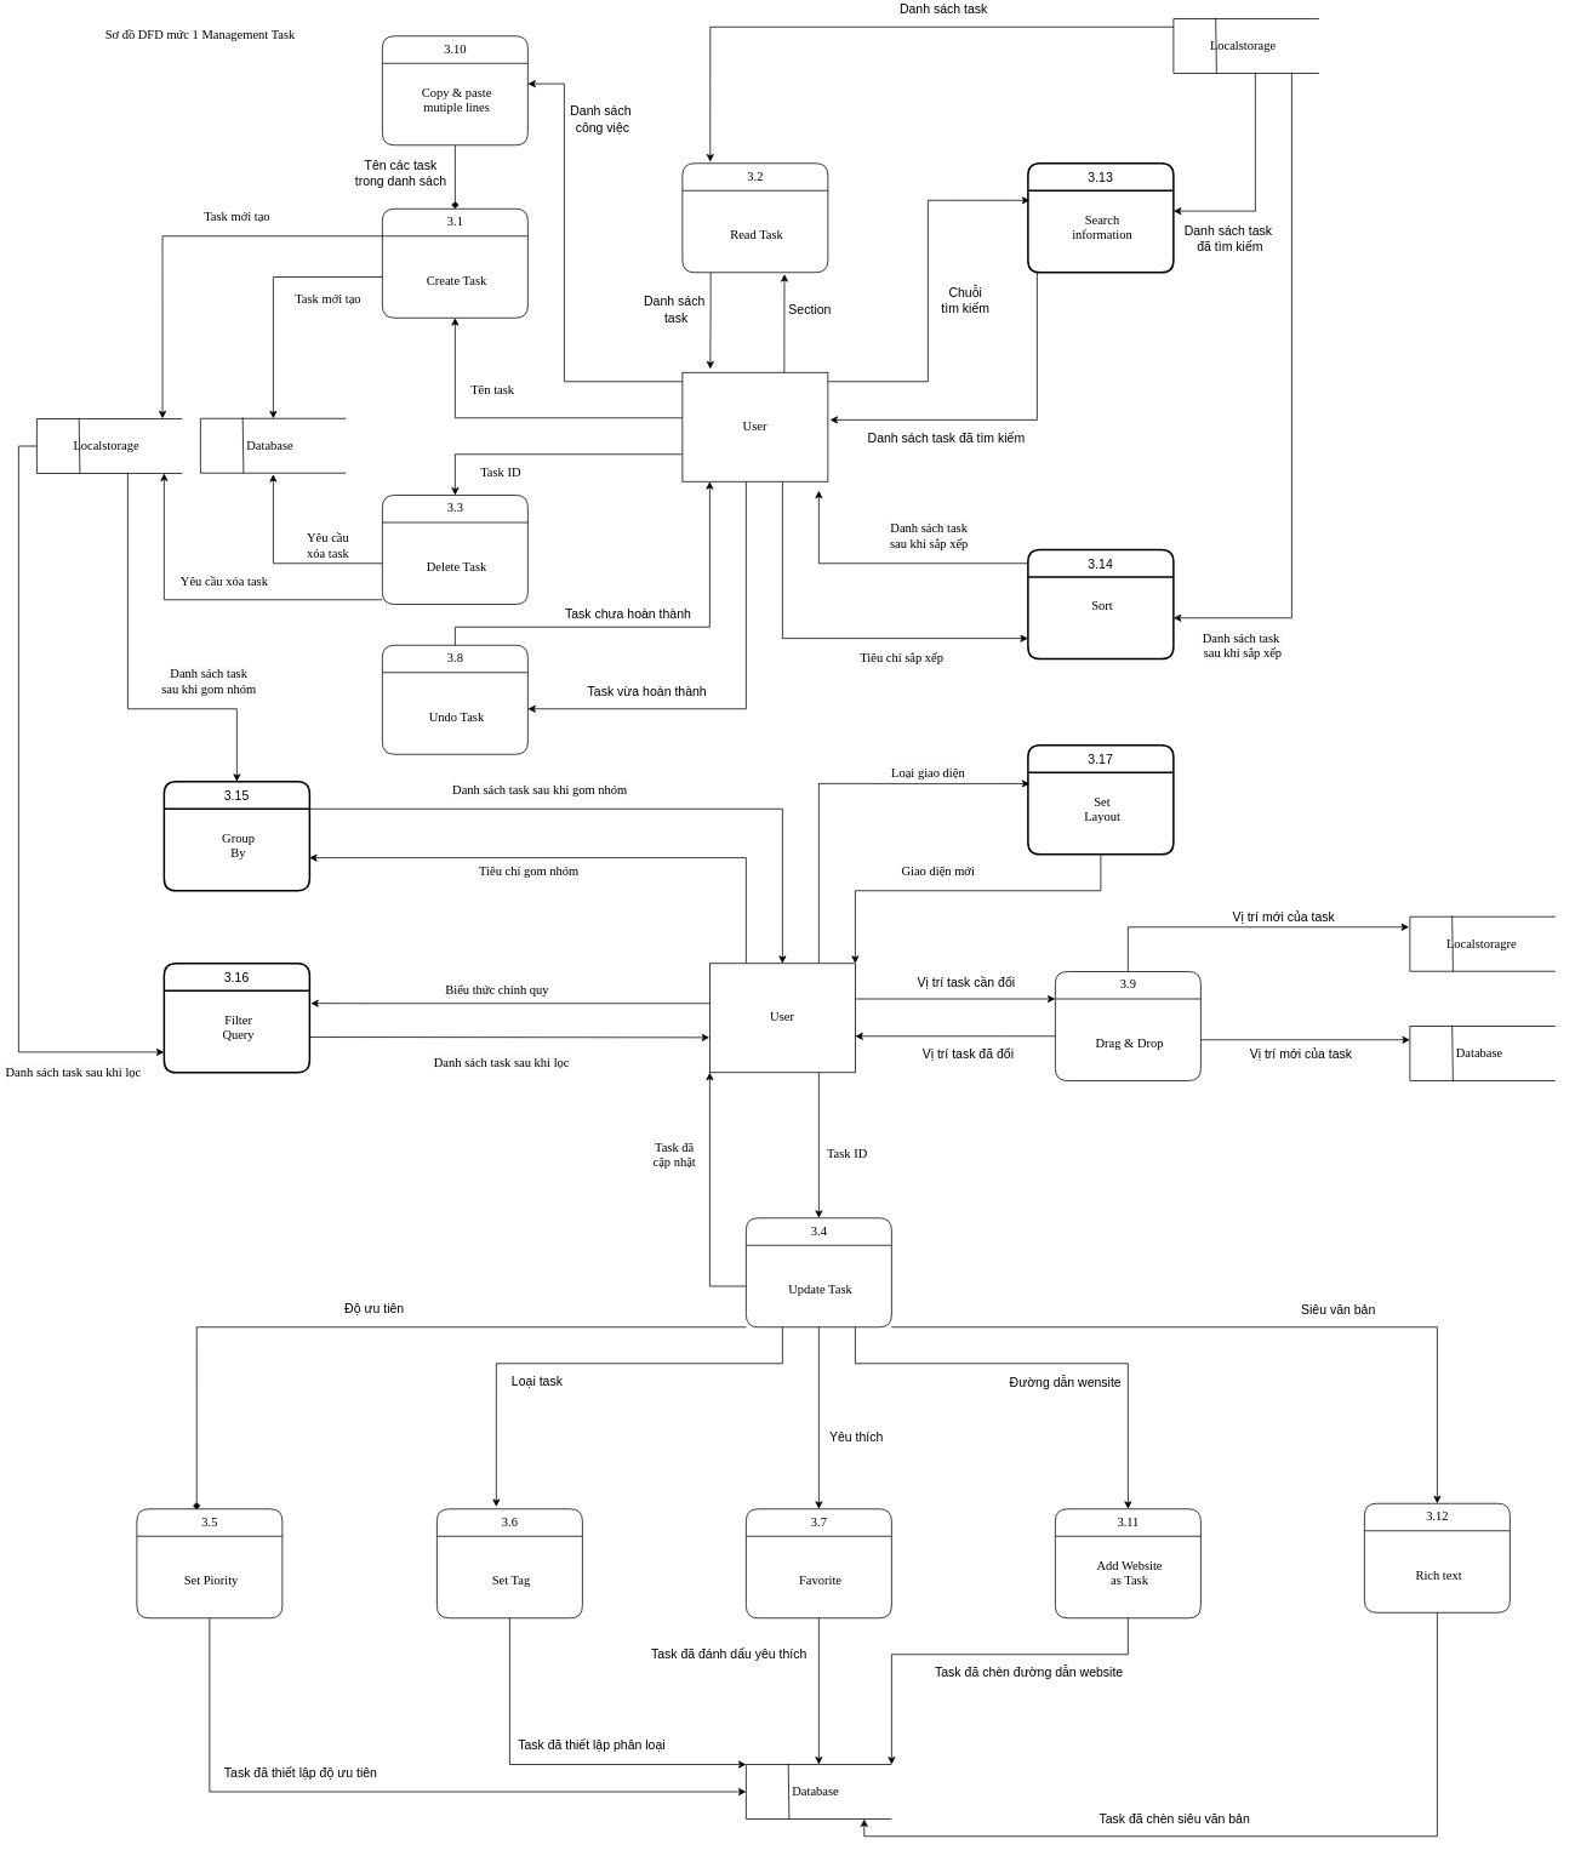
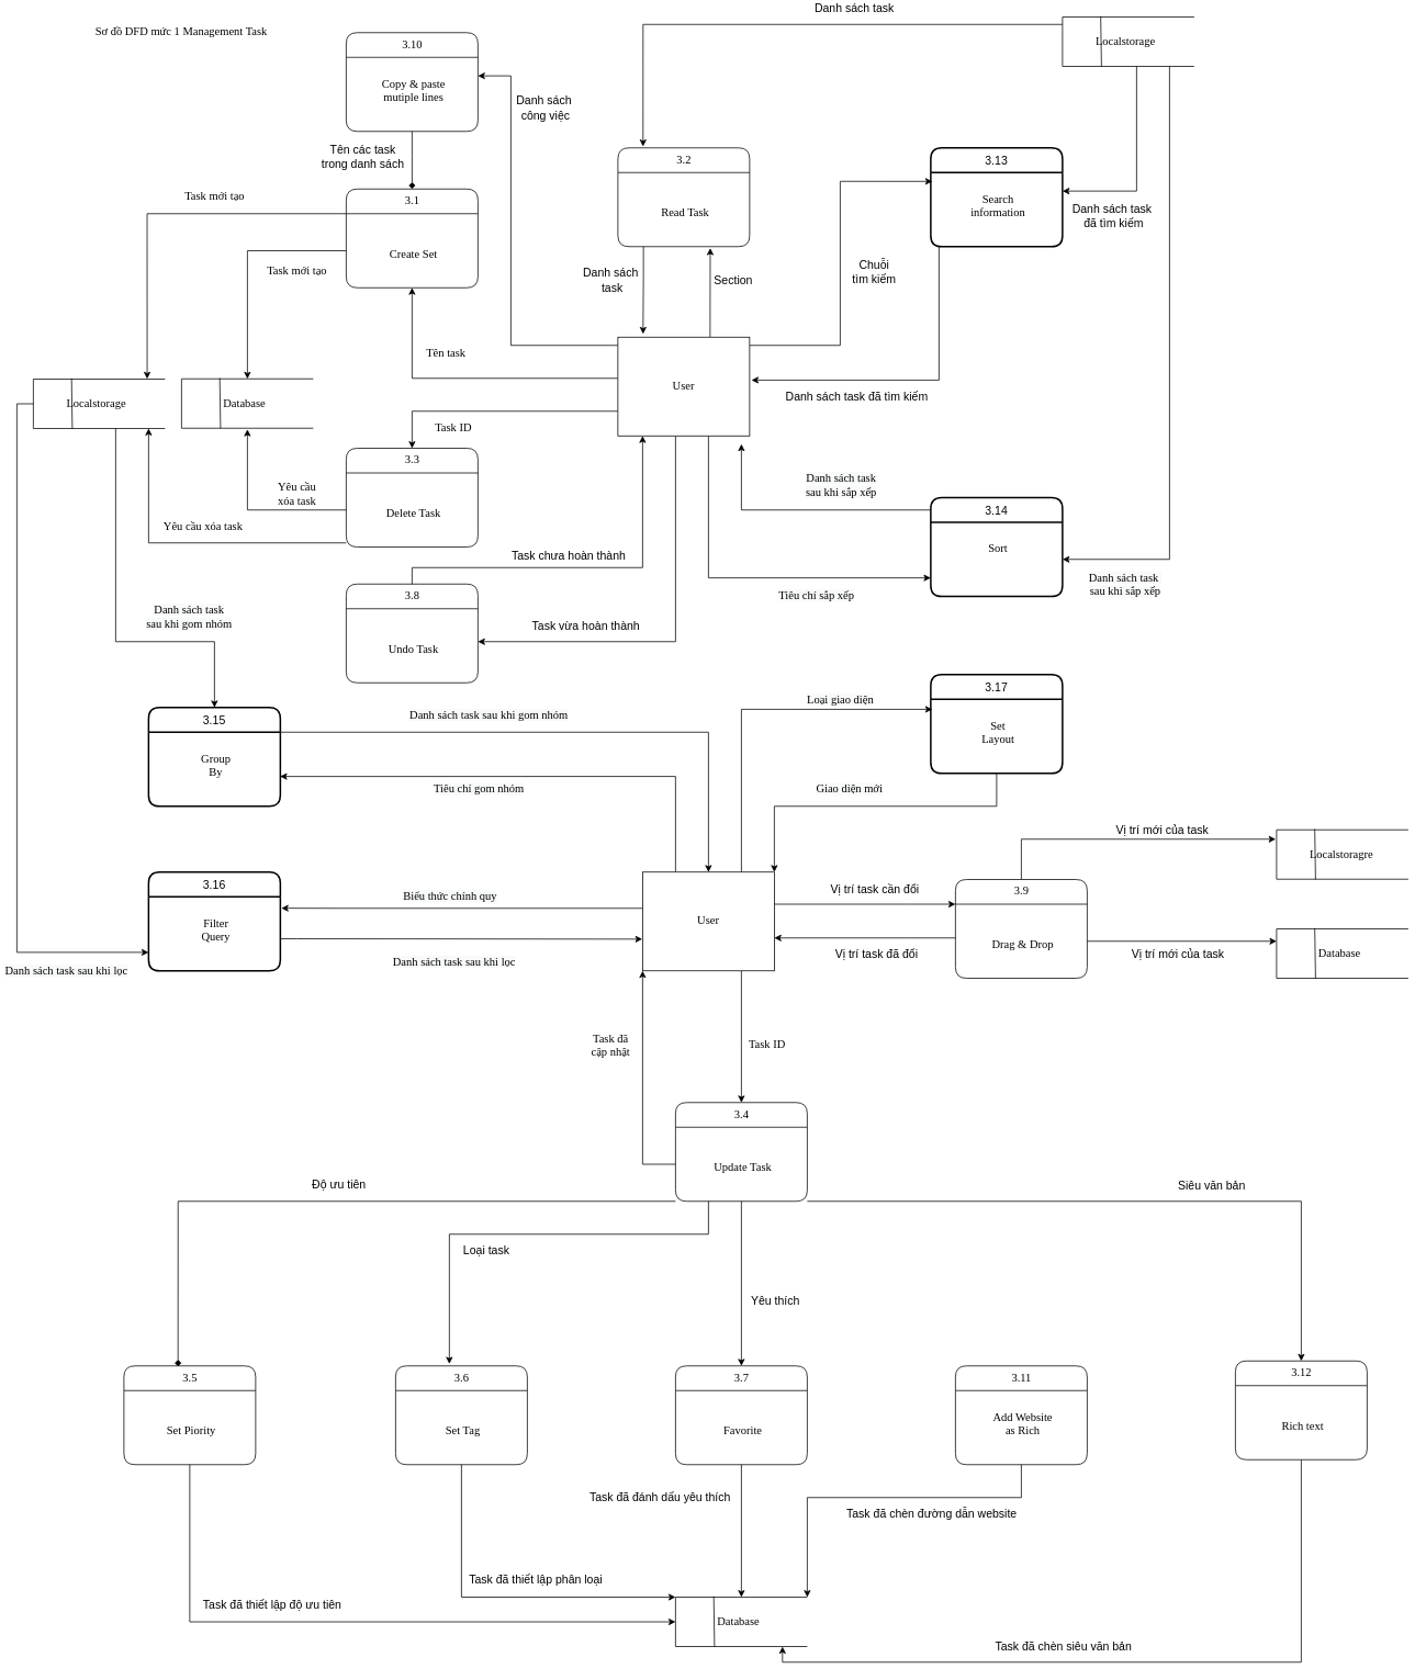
- <mxCell id="3" value="&#10;&#10;Create Task" style="align=center;strokeColor=none;fillColor=none;spacingLeft=4;fontSize=14;verticalAlign=top;resizable=0;rotatable=0;part=1;fontFamily=Verdana;" parent="2" vertex="1"><mxGeometry y="30" width="160" height="90" as="geometry" /></mxCell>
+ <mxCell id="3" value="&#10;&#10;Create Set" style="align=center;strokeColor=none;fillColor=none;spacingLeft=4;fontSize=14;verticalAlign=top;resizable=0;rotatable=0;part=1;fontFamily=Verdana;" parent="2" vertex="1"><mxGeometry y="30" width="160" height="90" as="geometry" /></mxCell>
- <mxCell id="125" style="edgeStyle=orthogonalEdgeStyle;rounded=0;orthogonalLoop=1;jettySize=auto;html=1;entryX=0.5;entryY=0;entryDx=0;entryDy=0;fontFamily=Verdana;fontSize=14;" parent="1" source="104" target="111" edge="1"><mxGeometry relative="1" as="geometry"><Array as="points"><mxPoint x="940" y="1499" /><mxPoint x="1240" y="1499" /></Array></mxGeometry></mxCell>
- <mxCell id="126" value="&lt;span style=&quot;font-family: &amp;#34;helvetica&amp;#34;&quot;&gt;Đường dẫn wensite&lt;/span&gt;" style="edgeLabel;html=1;align=center;verticalAlign=middle;resizable=0;points=[];fontSize=14;fontFamily=Verdana;" parent="125" vertex="1" connectable="0"><mxGeometry x="0.573" y="-3" relative="1" as="geometry"><mxPoint x="-66.96" y="-32.94" as="offset" /></mxGeometry></mxCell>
- <mxCell id="112" value="&#10;Add Website &#10;as Task" style="align=center;strokeColor=none;fillColor=none;spacingLeft=4;fontSize=14;verticalAlign=top;resizable=0;rotatable=0;part=1;fontFamily=Verdana;" parent="111" vertex="1"><mxGeometry y="30" width="160" height="90" as="geometry" /></mxCell>
+ <mxCell id="112" value="&#10;Add Website &#10;as Rich" style="align=center;strokeColor=none;fillColor=none;spacingLeft=4;fontSize=14;verticalAlign=top;resizable=0;rotatable=0;part=1;fontFamily=Verdana;" parent="111" vertex="1"><mxGeometry y="30" width="160" height="90" as="geometry" /></mxCell>
